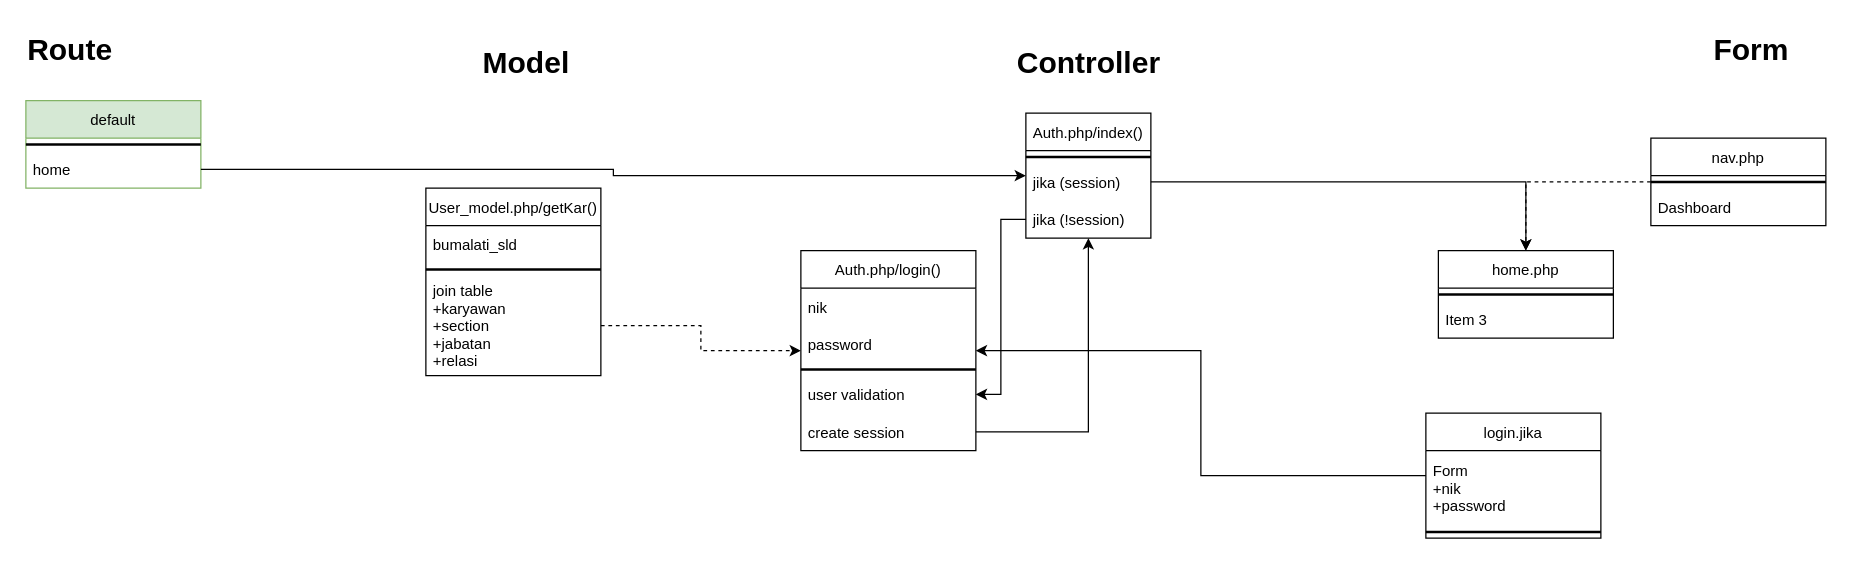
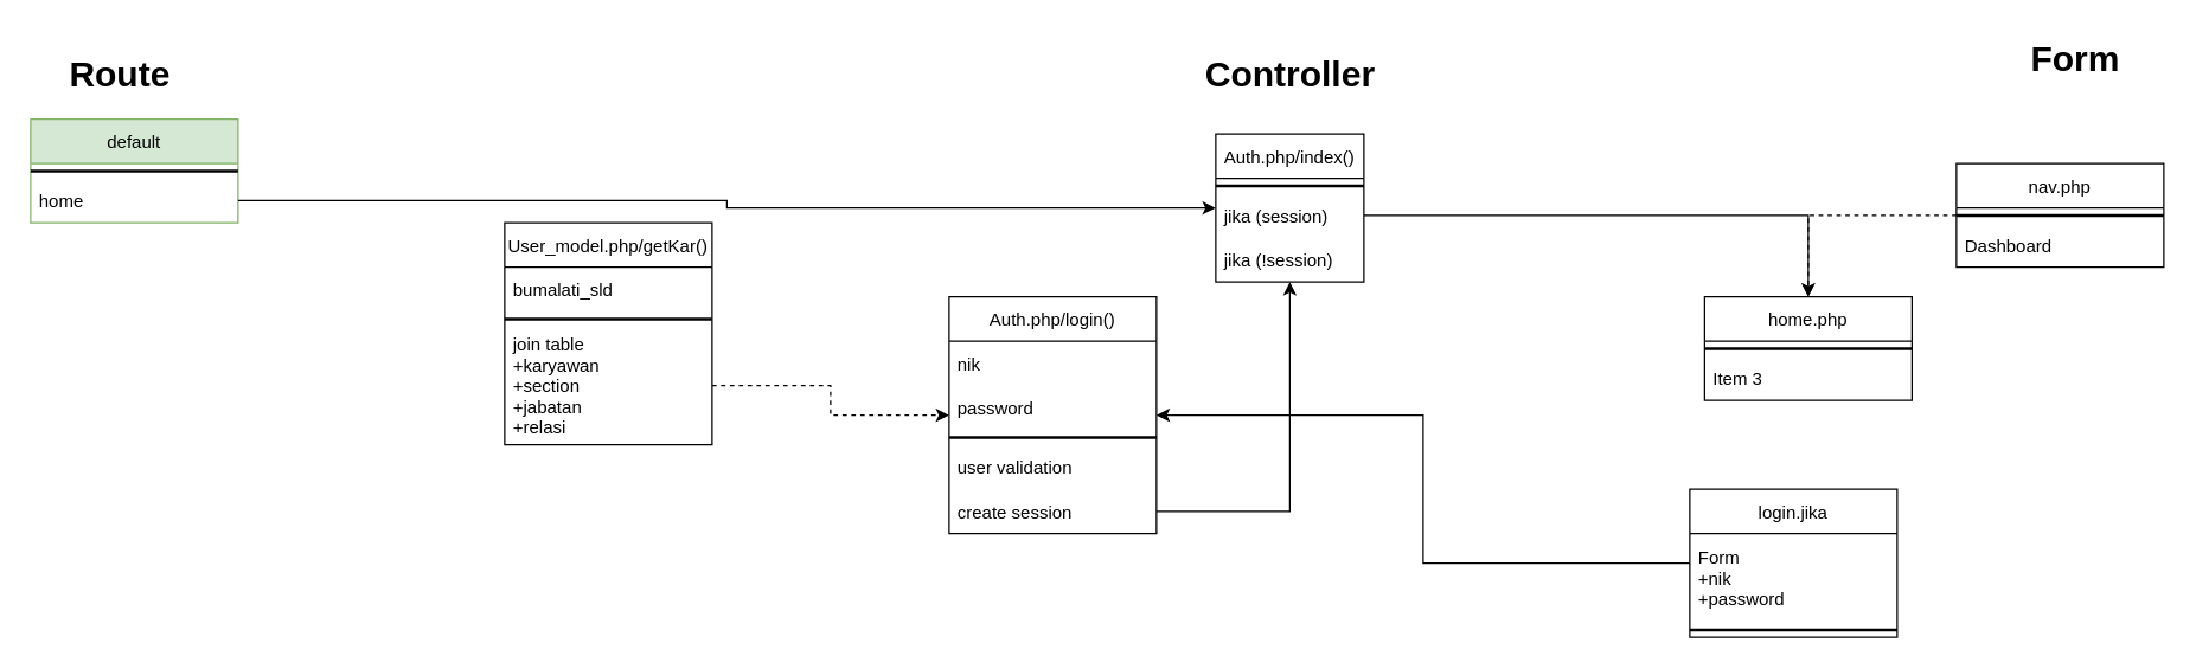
- <mxCell id="25" value="Route" style="text;strokeColor=none;fillColor=none;html=1;fontSize=24;fontStyle=1;verticalAlign=middle;align=center;" vertex="1" parent="1"><mxGeometry x="5" y="20" width="100" height="40" as="geometry" /></mxCell>
+ <mxCell id="25" value="Route" style="text;strokeColor=none;fillColor=none;html=1;fontSize=24;fontStyle=1;verticalAlign=middle;align=center;" vertex="1" parent="1"><mxGeometry x="30" y="30" width="100" height="40" as="geometry" /></mxCell>
- <mxCell id="22" value="Model" style="text;strokeColor=none;fillColor=none;html=1;fontSize=24;fontStyle=1;verticalAlign=middle;align=center;" vertex="1" parent="1"><mxGeometry x="370" y="30" width="100" height="40" as="geometry" /></mxCell>
- <mxCell id="16" style="edgeStyle=orthogonalEdgeStyle;rounded=0;orthogonalLoop=1;jettySize=auto;html=1;" edge="1" parent="1" source="11" target="6"><mxGeometry relative="1" as="geometry" /></mxCell>
